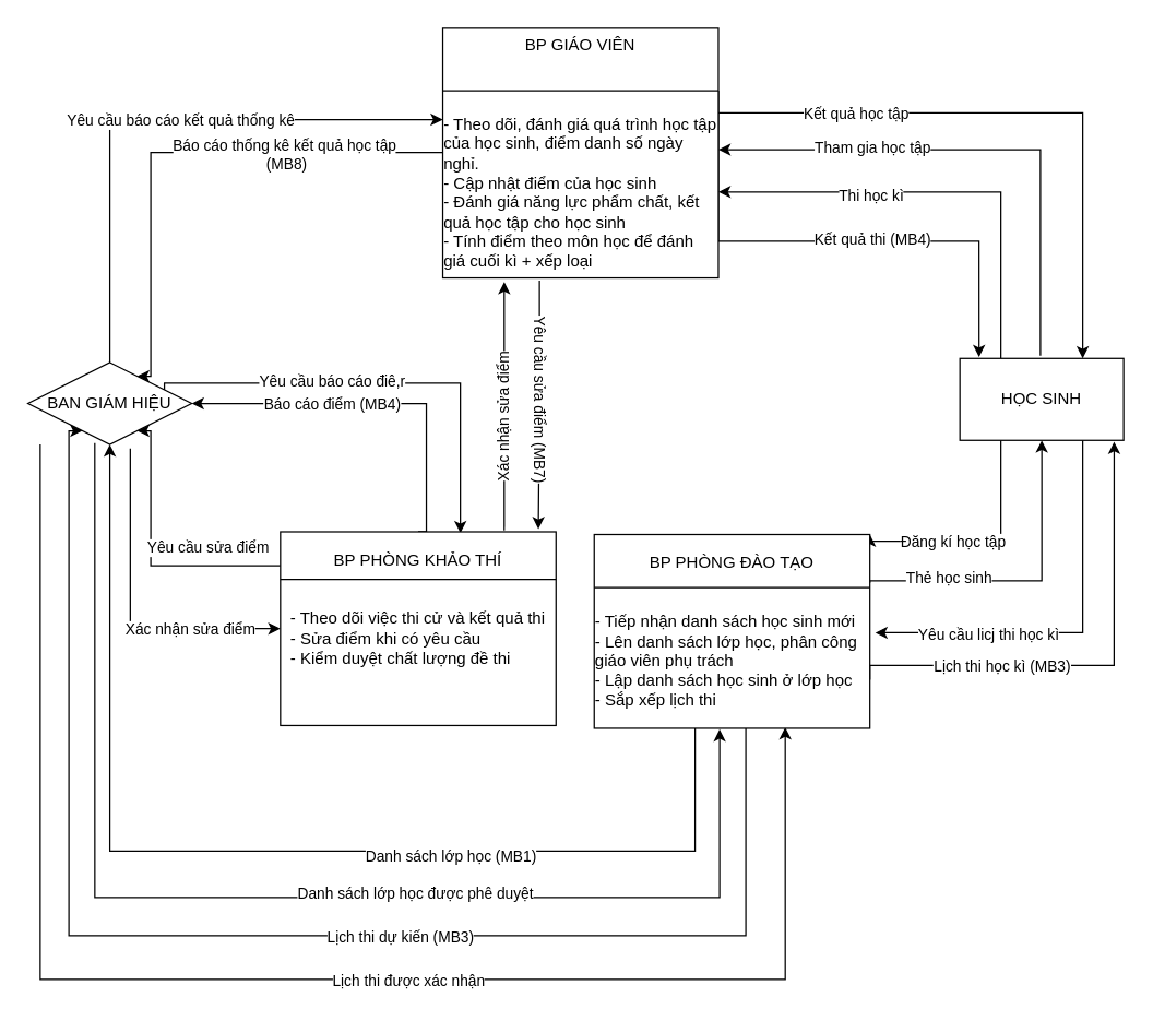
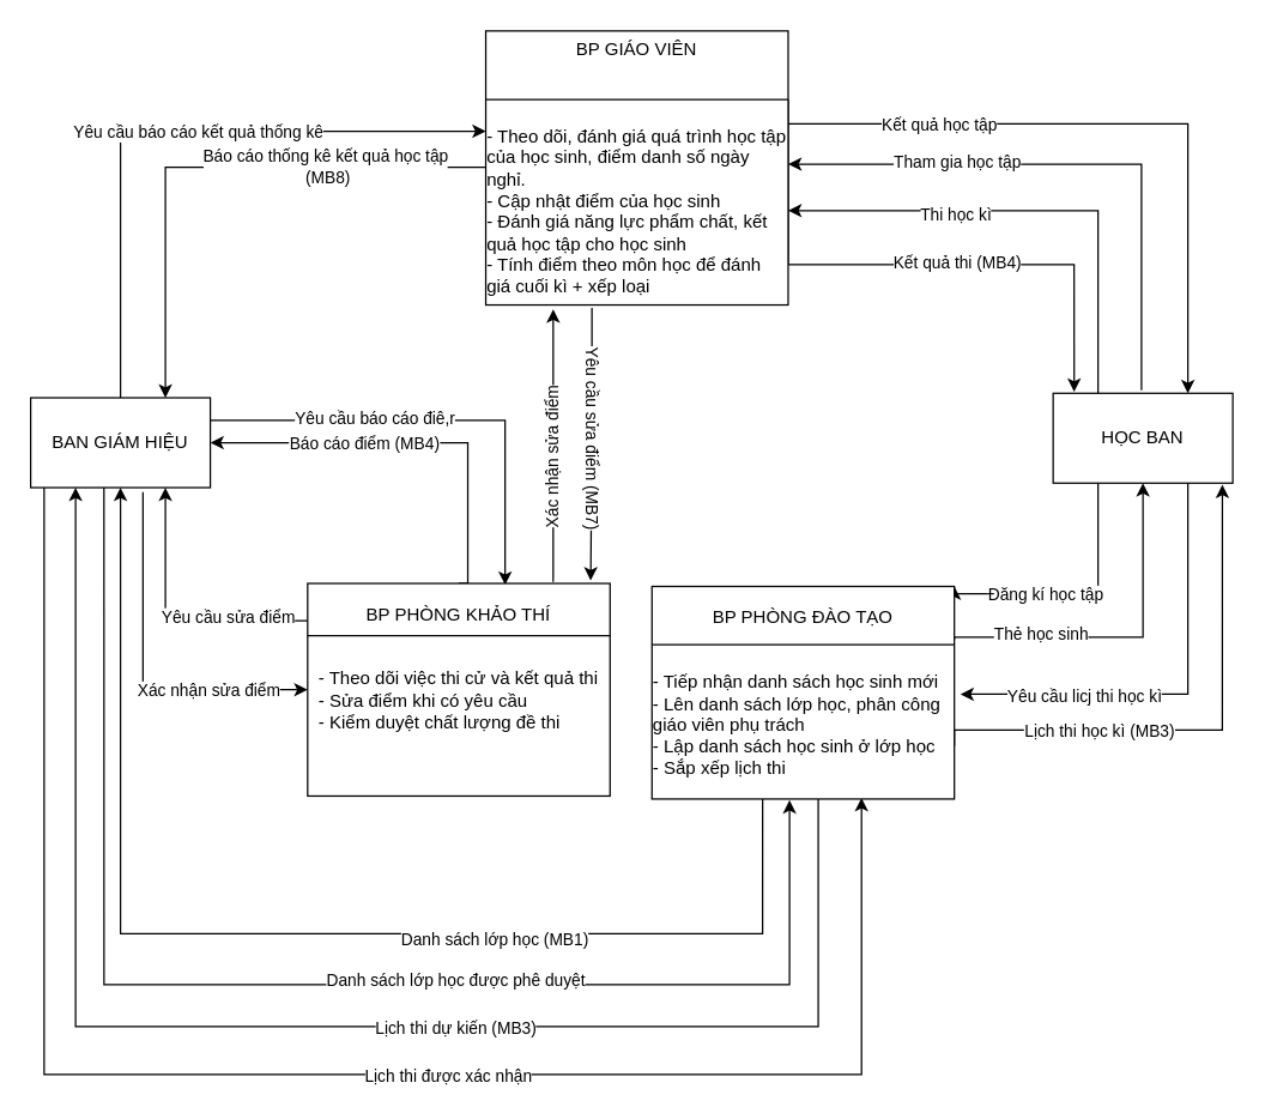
- <mxCell id="35" value="HỌC SINH" style="rounded=0;whiteSpace=wrap;html=1;" parent="1" vertex="1"><mxGeometry x="703" y="262" width="120" height="60" as="geometry" /></mxCell>
+ <mxCell id="35" value="HỌC BAN" style="rounded=0;whiteSpace=wrap;html=1;" parent="1" vertex="1"><mxGeometry x="703" y="262" width="120" height="60" as="geometry" /></mxCell>
- <mxCell id="26" value="BAN GIÁM HIỆU" style="rhombus;whiteSpace=wrap;html=1;" parent="1" vertex="1"><mxGeometry x="20" y="265" width="120" height="60" as="geometry" /></mxCell>
+ <mxCell id="26" value="BAN GIÁM HIỆU" style="rounded=0;whiteSpace=wrap;html=1;" parent="1" vertex="1"><mxGeometry x="20" y="265" width="120" height="60" as="geometry" /></mxCell>
